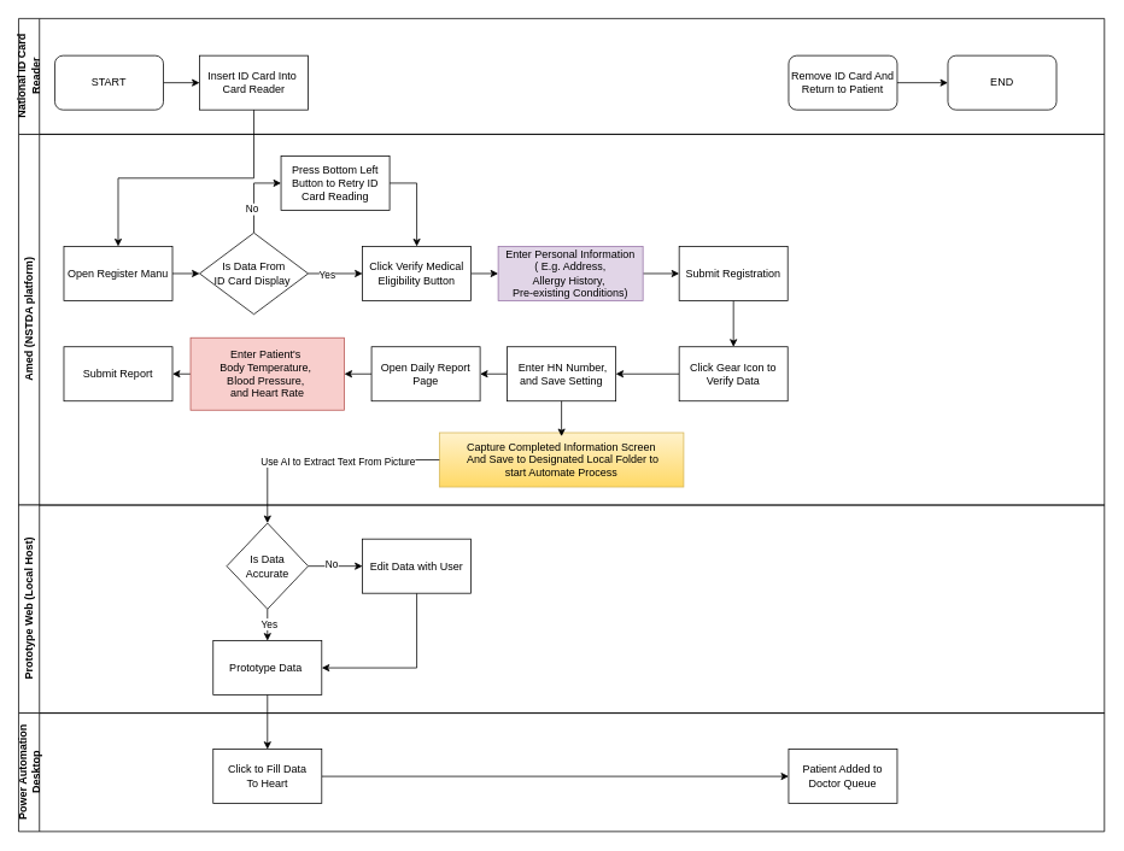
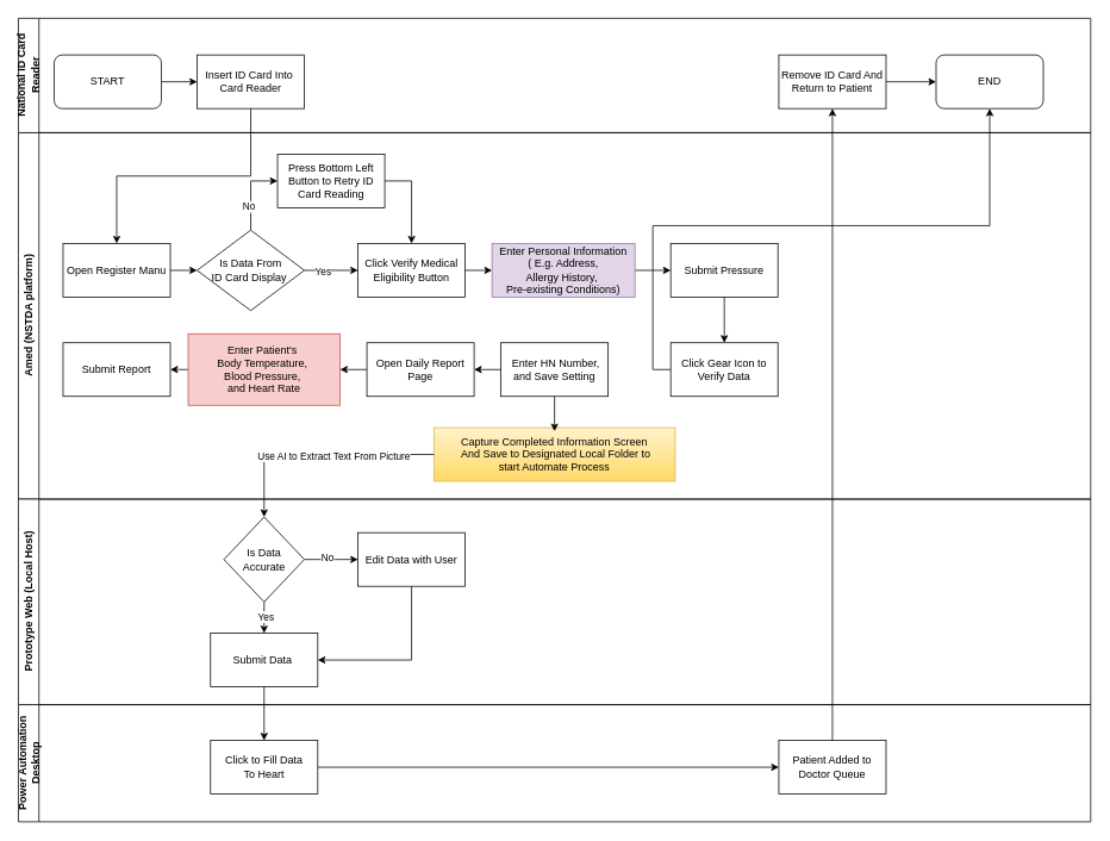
- <mxCell id="34" value="Remove ID Card And Return to Patient" style="whiteSpace=wrap;html=1;rounded=1;" parent="29" vertex="1"><mxGeometry x="851" y="41" width="120" height="60" as="geometry" /></mxCell>
+ <mxCell id="34" value="Remove ID Card And Return to Patient" style="rounded=0;whiteSpace=wrap;html=1;" parent="29" vertex="1"><mxGeometry x="851" y="41" width="120" height="60" as="geometry" /></mxCell>
+ <mxCell id="52" style="edgeStyle=orthogonalEdgeStyle;rounded=0;orthogonalLoop=1;jettySize=auto;html=1;exitX=0.5;exitY=0;exitDx=0;exitDy=0;entryX=0.5;entryY=1;entryDx=0;entryDy=0;" parent="1" source="47" target="34" edge="1"><mxGeometry relative="1" as="geometry" /></mxCell>
- <mxCell id="17" value="Submit Registration" style="rounded=0;whiteSpace=wrap;html=1;" parent="2" vertex="1"><mxGeometry x="730" y="124" width="120" height="60" as="geometry" /></mxCell>
+ <mxCell id="17" value="Submit Pressure" style="rounded=0;whiteSpace=wrap;html=1;" parent="2" vertex="1"><mxGeometry x="730" y="124" width="120" height="60" as="geometry" /></mxCell>
- <mxCell id="18" style="edgeStyle=orthogonalEdgeStyle;rounded=0;orthogonalLoop=1;jettySize=auto;html=1;exitX=0;exitY=0.5;exitDx=0;exitDy=0;entryX=1;entryY=0.5;entryDx=0;entryDy=0;" parent="2" source="19" target="21" edge="1"><mxGeometry relative="1" as="geometry" /></mxCell>
+ <mxCell id="18" style="edgeStyle=orthogonalEdgeStyle;rounded=0;orthogonalLoop=1;jettySize=auto;html=1;exitX=0;exitY=0.5;exitDx=0;exitDy=0;" parent="2" source="19" target="35" edge="1"><mxGeometry relative="1" as="geometry" /></mxCell>
- <mxCell id="45" value="Prototype Data&amp;nbsp;" style="rounded=0;whiteSpace=wrap;html=1;" parent="37" vertex="1"><mxGeometry x="215" y="150" width="120" height="60" as="geometry" /></mxCell>
+ <mxCell id="45" value="Submit Data&amp;nbsp;" style="rounded=0;whiteSpace=wrap;html=1;" parent="37" vertex="1"><mxGeometry x="215" y="150" width="120" height="60" as="geometry" /></mxCell>
